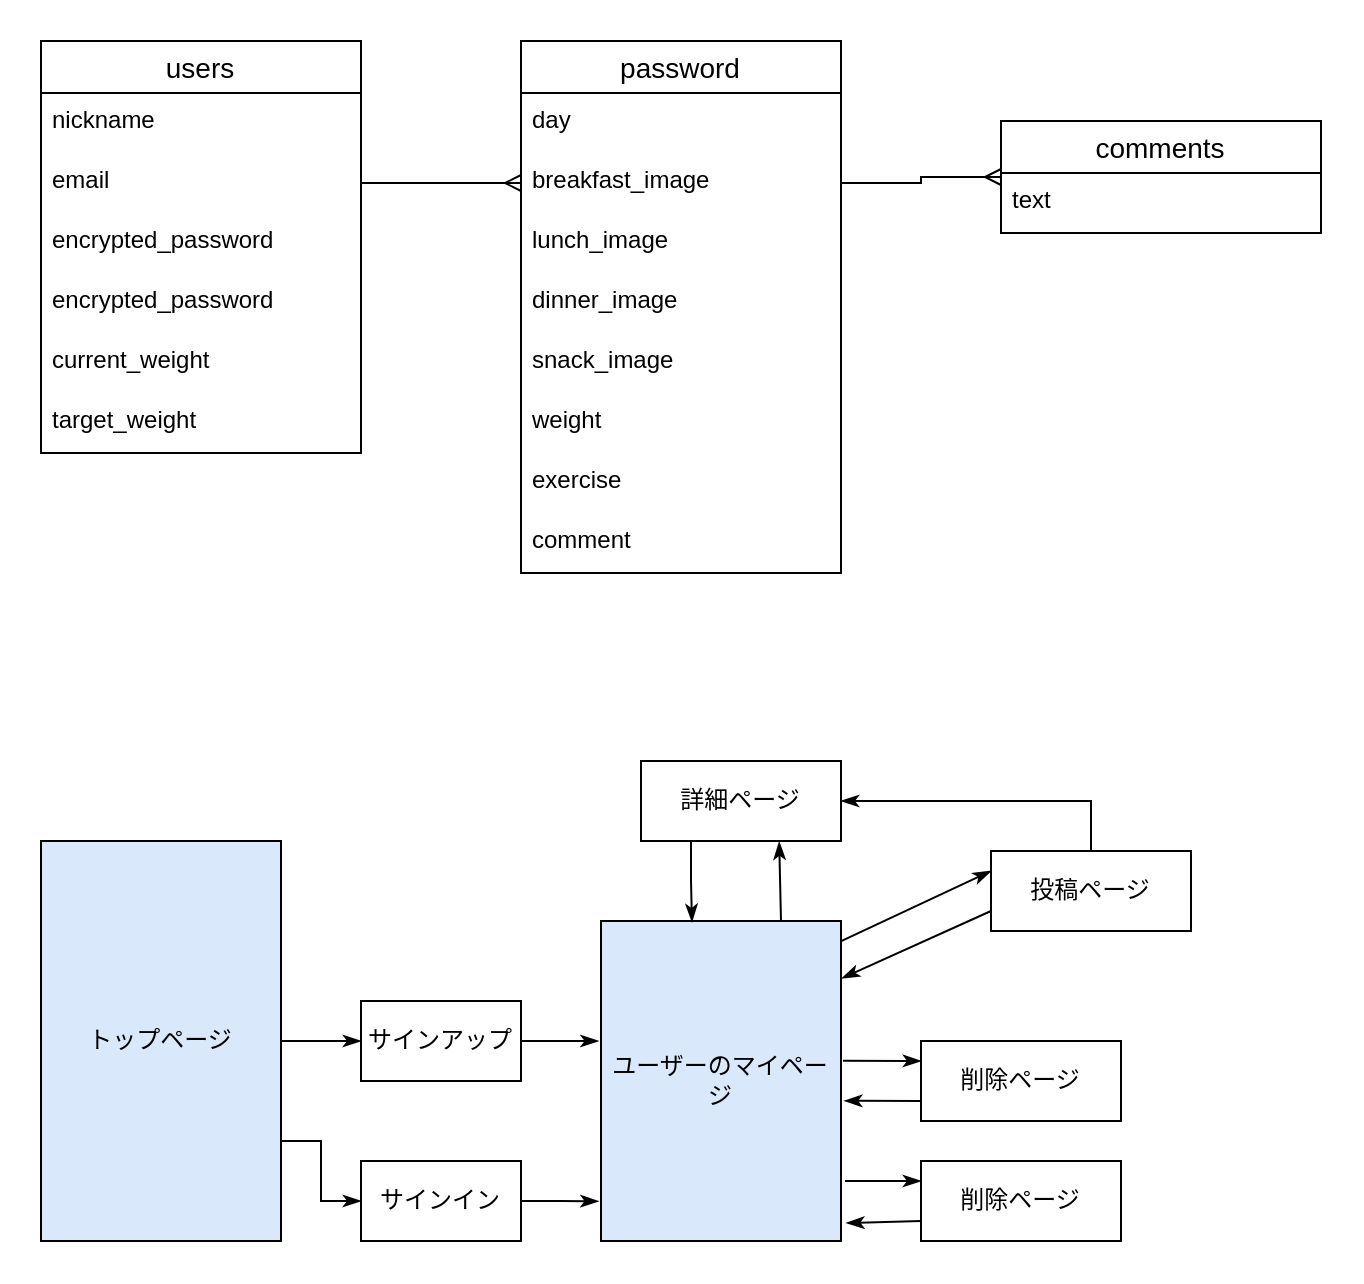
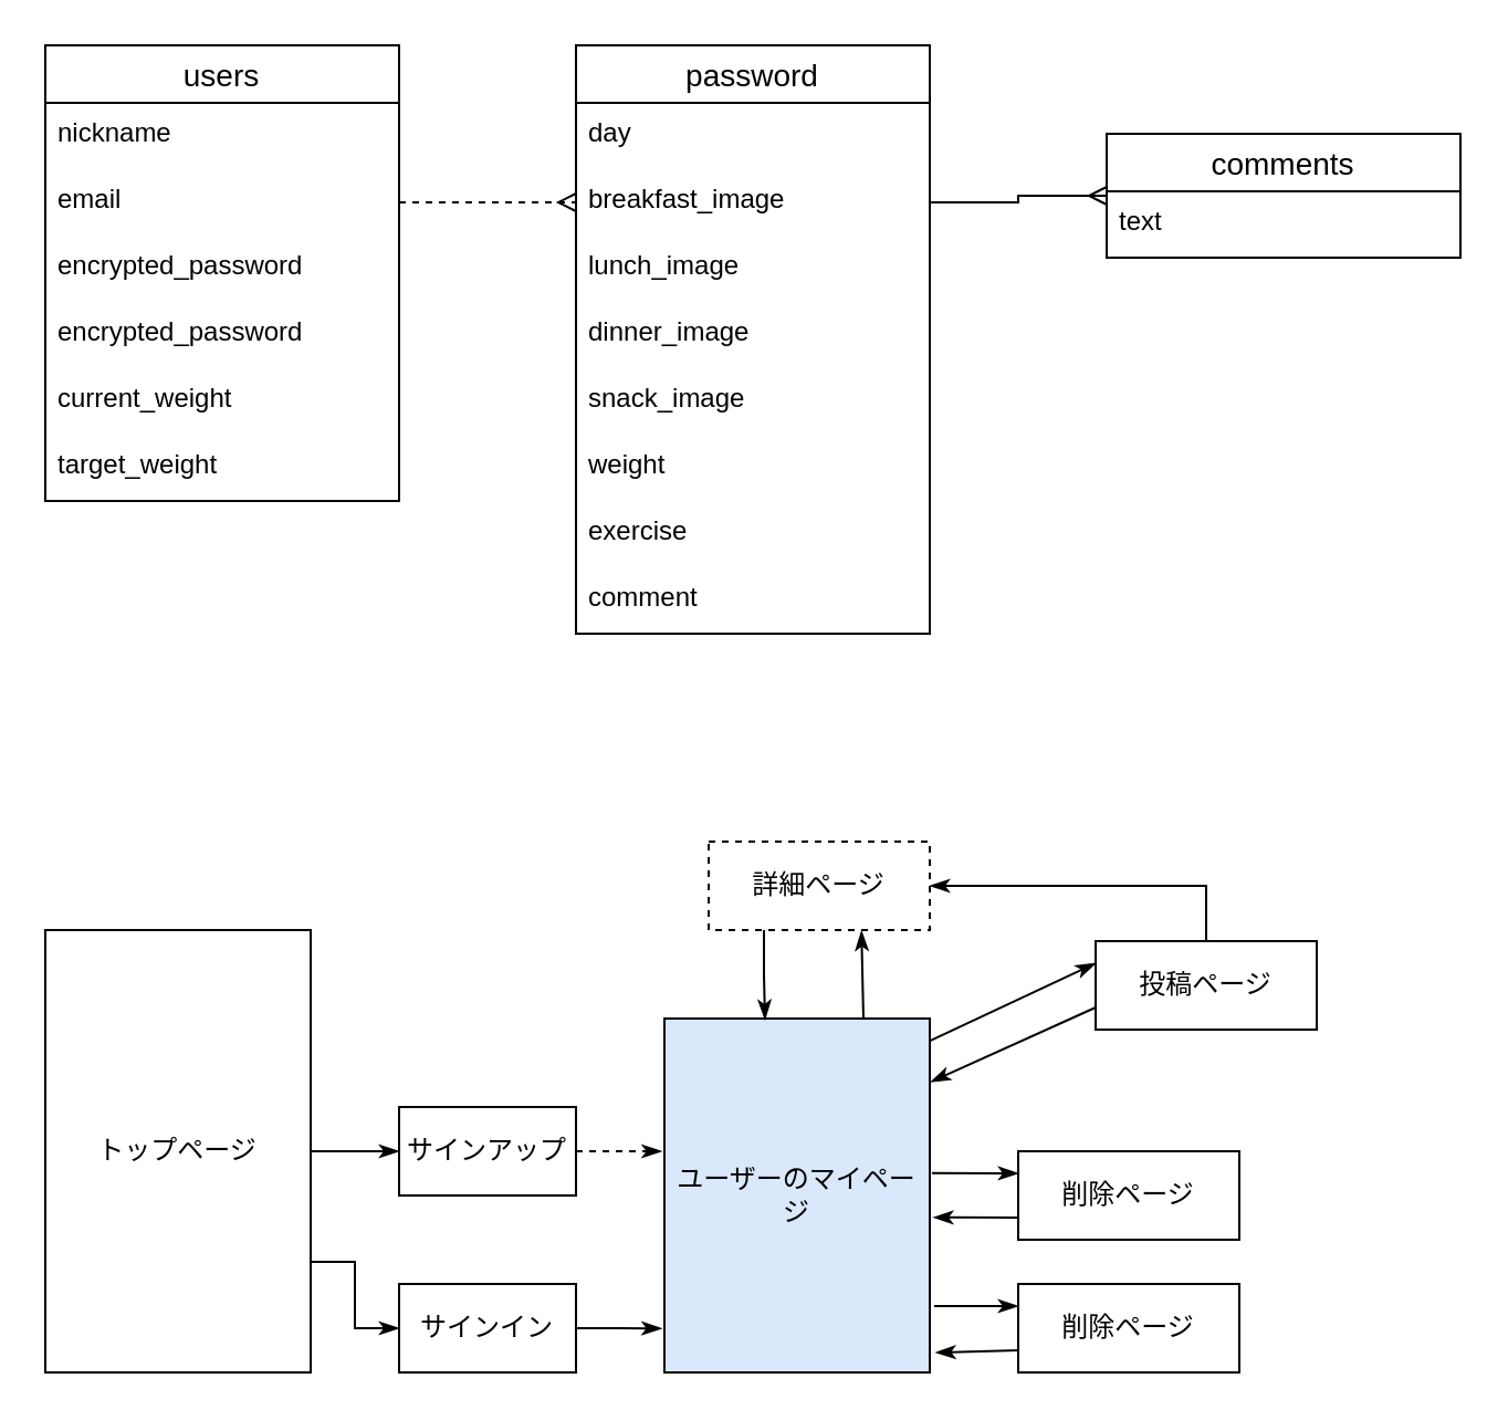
- <mxCell id="21" style="edgeStyle=orthogonalEdgeStyle;rounded=0;orthogonalLoop=1;jettySize=auto;html=1;exitX=1;exitY=0.5;exitDx=0;exitDy=0;endArrow=ERmany;endFill=0;entryX=0;entryY=0.5;entryDx=0;entryDy=0;" edge="1" parent="1" source="4" target="11"><mxGeometry relative="1" as="geometry"><mxPoint x="420" y="241" as="targetPoint" /></mxGeometry></mxCell>
+ <mxCell id="21" style="edgeStyle=orthogonalEdgeStyle;rounded=0;orthogonalLoop=1;jettySize=auto;html=1;exitX=1;exitY=0.5;exitDx=0;exitDy=0;endArrow=ERmany;endFill=0;entryX=0;entryY=0.5;entryDx=0;entryDy=0;dashed=1;" edge="1" parent="1" source="4" target="11"><mxGeometry relative="1" as="geometry"><mxPoint x="420" y="241" as="targetPoint" /></mxGeometry></mxCell>
- <mxCell id="43" value="詳細ページ" style="whiteSpace=wrap;html=1;align=center;" vertex="1" parent="1"><mxGeometry x="320" y="380" width="100" height="40" as="geometry" /></mxCell>
+ <mxCell id="43" value="詳細ページ" style="whiteSpace=wrap;html=1;align=center;dashed=1;" vertex="1" parent="1"><mxGeometry x="320" y="380" width="100" height="40" as="geometry" /></mxCell>
- <mxCell id="24" value="トップページ" style="whiteSpace=wrap;html=1;align=center;fillColor=#dae8fc;" vertex="1" parent="1"><mxGeometry x="20" y="420" width="120" height="200" as="geometry" /></mxCell>
+ <mxCell id="24" value="トップページ" style="whiteSpace=wrap;html=1;align=center;" vertex="1" parent="1"><mxGeometry x="20" y="420" width="120" height="200" as="geometry" /></mxCell>
- <mxCell id="39" style="edgeStyle=orthogonalEdgeStyle;rounded=0;orthogonalLoop=1;jettySize=auto;html=1;exitX=1;exitY=0.5;exitDx=0;exitDy=0;entryX=-0.01;entryY=0.371;entryDx=0;entryDy=0;entryPerimeter=0;endArrow=classicThin;endFill=1;" edge="1" parent="1" source="40" target="36"><mxGeometry relative="1" as="geometry" /></mxCell>
+ <mxCell id="39" style="edgeStyle=orthogonalEdgeStyle;rounded=0;orthogonalLoop=1;jettySize=auto;html=1;exitX=1;exitY=0.5;exitDx=0;exitDy=0;entryX=-0.01;entryY=0.371;entryDx=0;entryDy=0;entryPerimeter=0;endArrow=classicThin;endFill=1;dashed=1;" edge="1" parent="1" source="40" target="36"><mxGeometry relative="1" as="geometry" /></mxCell>
